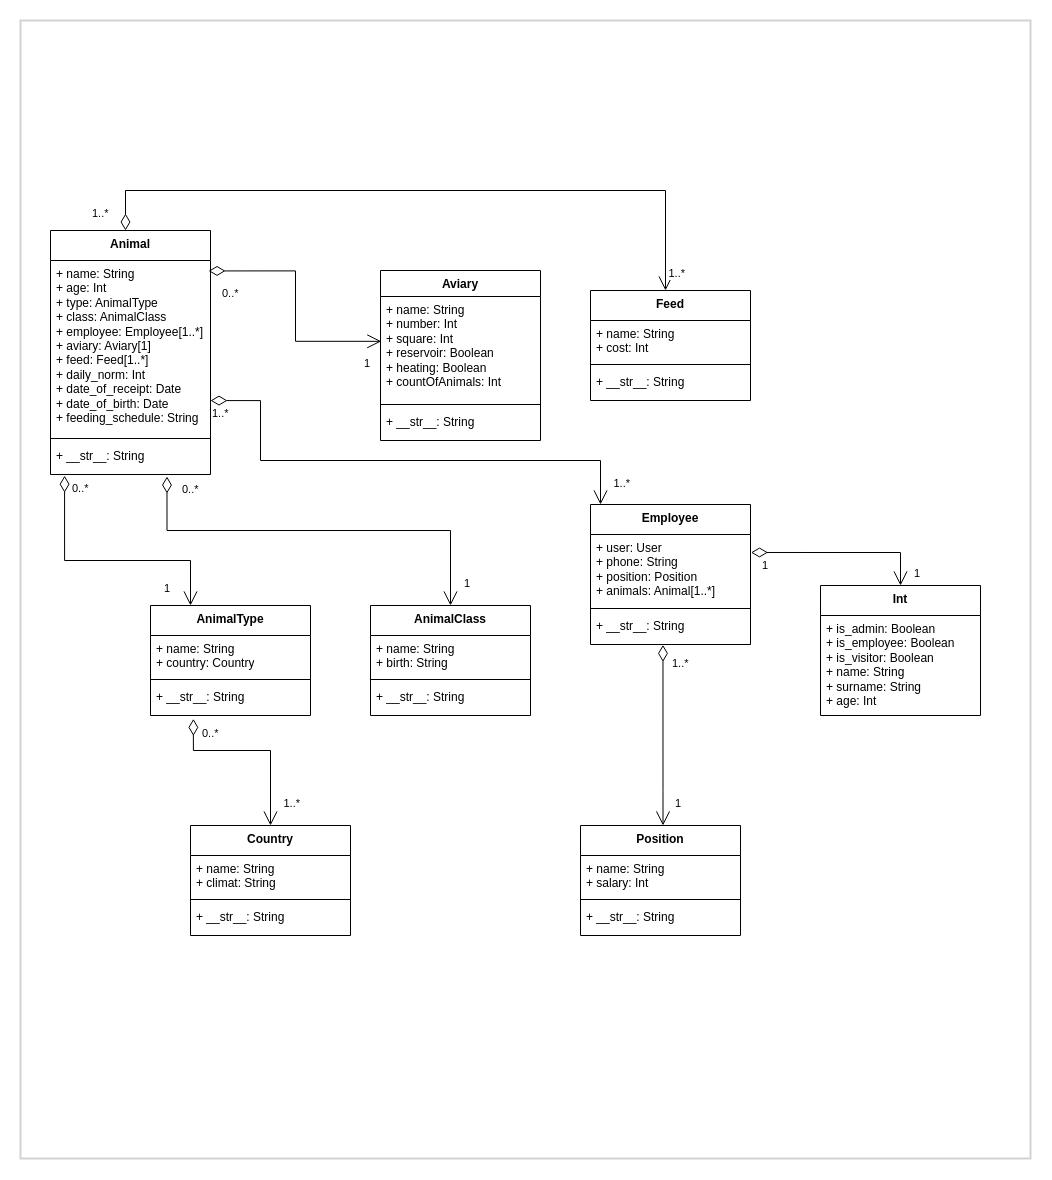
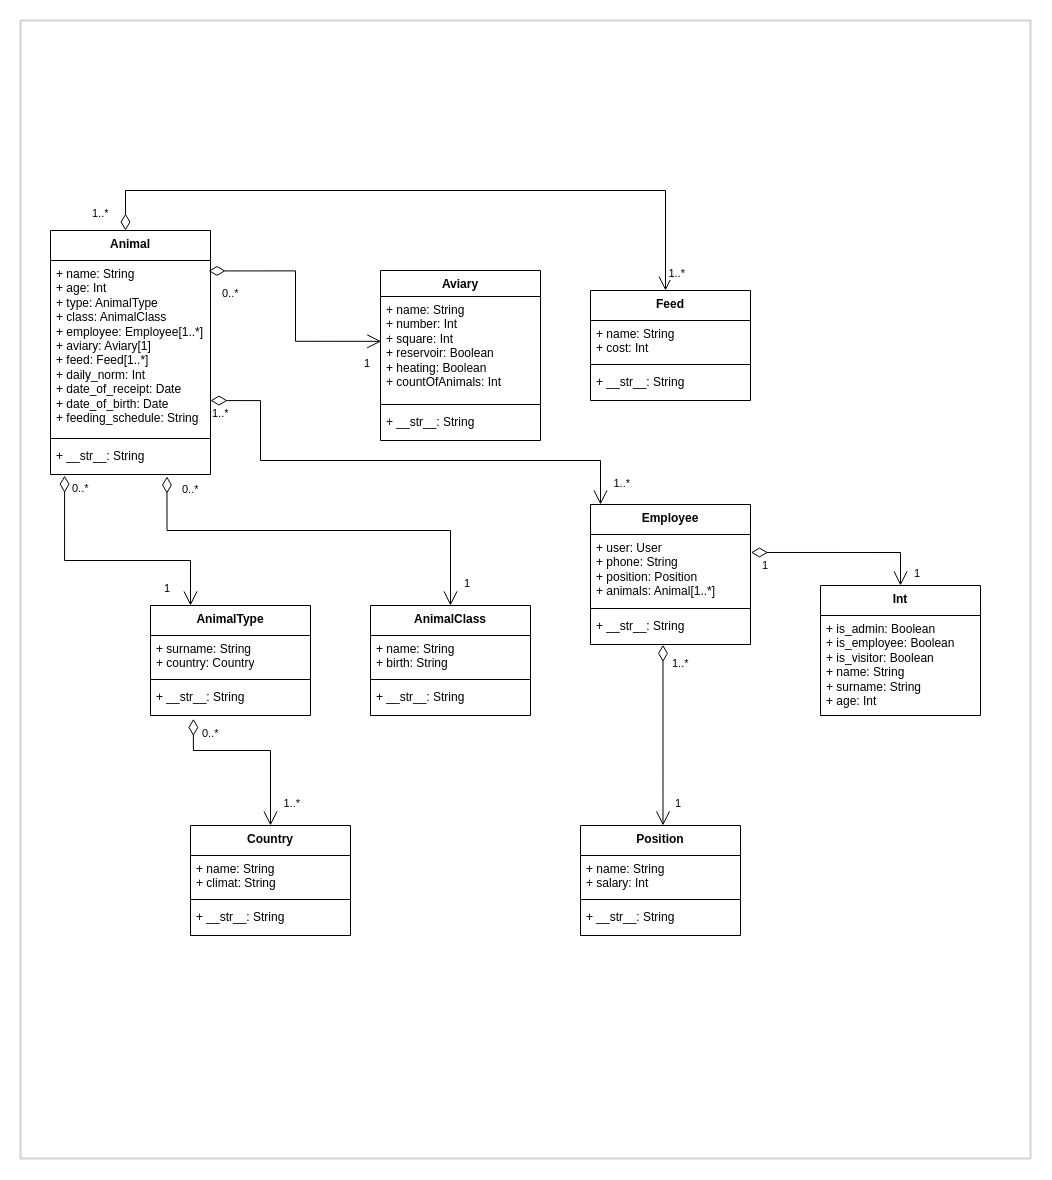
- <mxCell id="15" value="+ name: String&lt;div&gt;+ country: Country&lt;div&gt;&lt;br&gt;&lt;/div&gt;&lt;/div&gt;" style="text;strokeColor=none;fillColor=none;align=left;verticalAlign=top;spacingLeft=4;spacingRight=4;overflow=hidden;rotatable=0;points=[[0,0.5],[1,0.5]];portConstraint=eastwest;whiteSpace=wrap;html=1;" vertex="1" parent="14"><mxGeometry y="30" width="160" height="40" as="geometry" /></mxCell>
+ <mxCell id="15" value="+ surname: String&lt;div&gt;+ country: Country&lt;div&gt;&lt;br&gt;&lt;/div&gt;&lt;/div&gt;" style="text;strokeColor=none;fillColor=none;align=left;verticalAlign=top;spacingLeft=4;spacingRight=4;overflow=hidden;rotatable=0;points=[[0,0.5],[1,0.5]];portConstraint=eastwest;whiteSpace=wrap;html=1;" vertex="1" parent="14"><mxGeometry y="30" width="160" height="40" as="geometry" /></mxCell>
